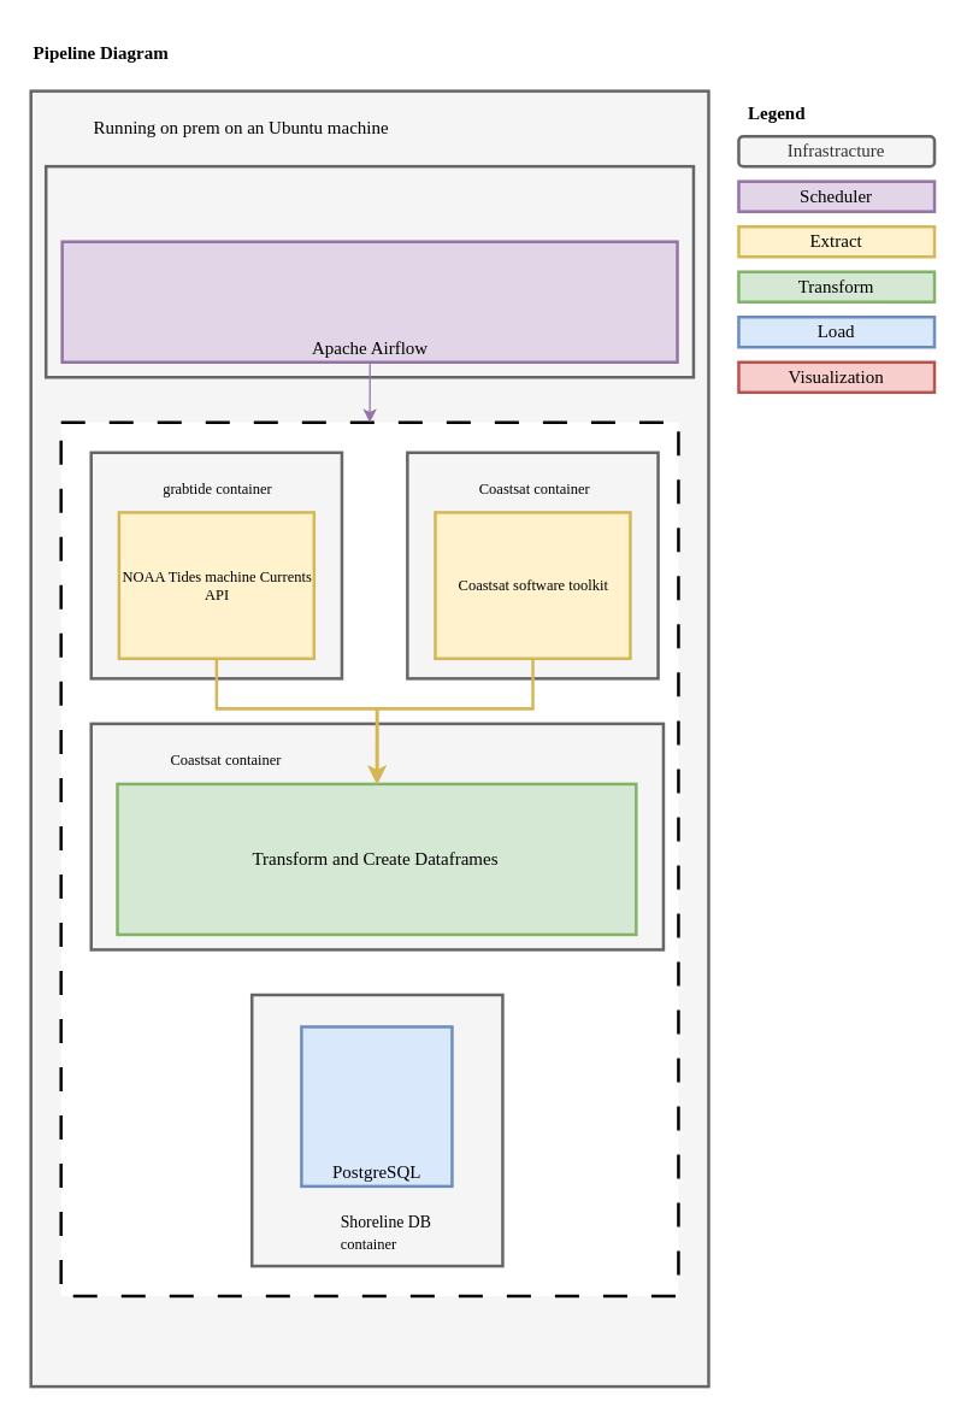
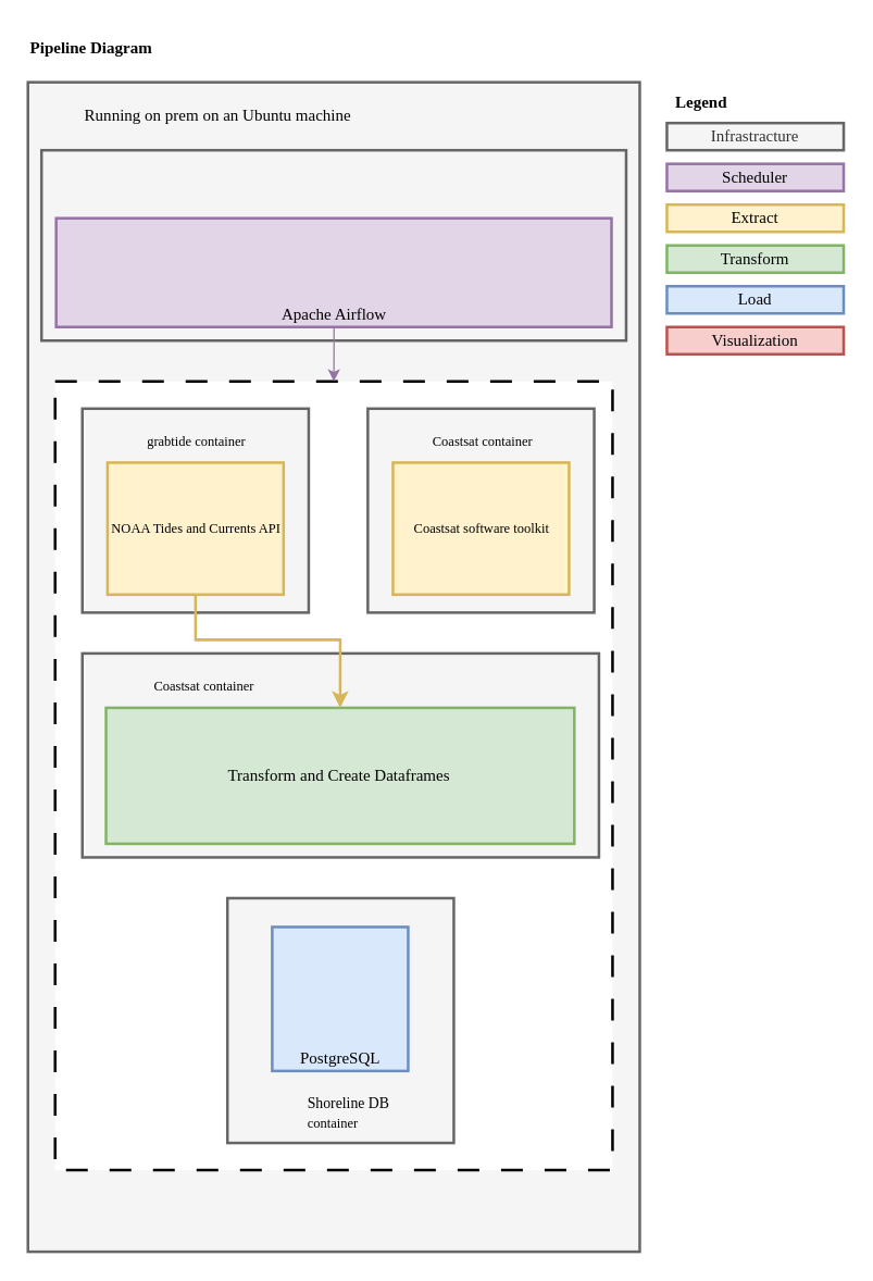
- <mxCell id="43" value="&lt;div&gt;Infrastracture&lt;/div&gt;" style="whiteSpace=wrap;html=1;fontFamily=Roboto Mono;fontSource=https%3A%2F%2Ffonts.googleapis.com%2Fcss%3Ffamily%3DRoboto%2BMono;strokeWidth=2;fillColor=#f5f5f5;fontColor=#333333;strokeColor=#666666;rounded=1;" parent="41" vertex="1"><mxGeometry x="10" y="30" width="130" height="20" as="geometry" /></mxCell>
+ <mxCell id="43" value="&lt;div&gt;Infrastracture&lt;/div&gt;" style="rounded=0;whiteSpace=wrap;html=1;fontFamily=Roboto Mono;fontSource=https%3A%2F%2Ffonts.googleapis.com%2Fcss%3Ffamily%3DRoboto%2BMono;strokeWidth=2;fillColor=#f5f5f5;fontColor=#333333;strokeColor=#666666;" parent="41" vertex="1"><mxGeometry x="10" y="30" width="130" height="20" as="geometry" /></mxCell>
- <mxCell id="17" value="NOAA Tides machine Currents API" style="rounded=0;whiteSpace=wrap;html=1;fontFamily=Roboto Mono;fontSource=https%3A%2F%2Ffonts.googleapis.com%2Fcss%3Ffamily%3DRoboto%2BMono;strokeWidth=2;fillColor=#fff2cc;strokeColor=#d6b656;fontSize=10;" parent="15" vertex="1"><mxGeometry x="18.5" y="39.706" width="129.5" height="97.059" as="geometry" /></mxCell>
+ <mxCell id="17" value="NOAA Tides and Currents API" style="rounded=0;whiteSpace=wrap;html=1;fontFamily=Roboto Mono;fontSource=https%3A%2F%2Ffonts.googleapis.com%2Fcss%3Ffamily%3DRoboto%2BMono;strokeWidth=2;fillColor=#fff2cc;strokeColor=#d6b656;fontSize=10;" parent="15" vertex="1"><mxGeometry x="18.5" y="39.706" width="129.5" height="97.059" as="geometry" /></mxCell>
- <mxCell id="33" style="edgeStyle=orthogonalEdgeStyle;rounded=0;orthogonalLoop=1;jettySize=auto;html=1;fillColor=#fff2cc;strokeColor=#d6b656;strokeWidth=2;" parent="1" source="23" target="31" edge="1"><mxGeometry relative="1" as="geometry"><Array as="points"><mxPoint x="353" y="470" /><mxPoint x="250" y="470" /></Array></mxGeometry></mxCell>
